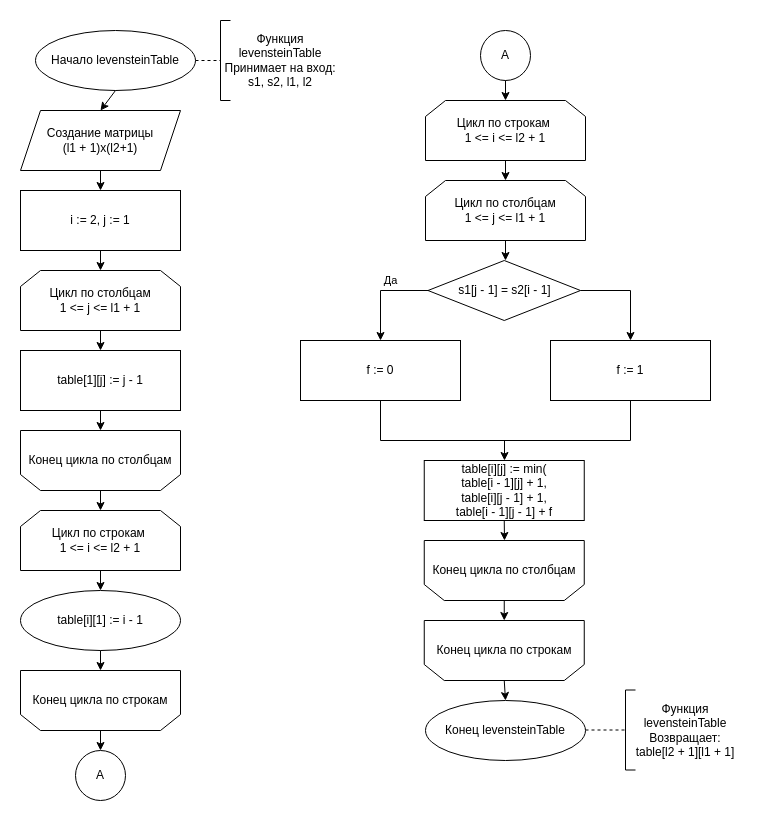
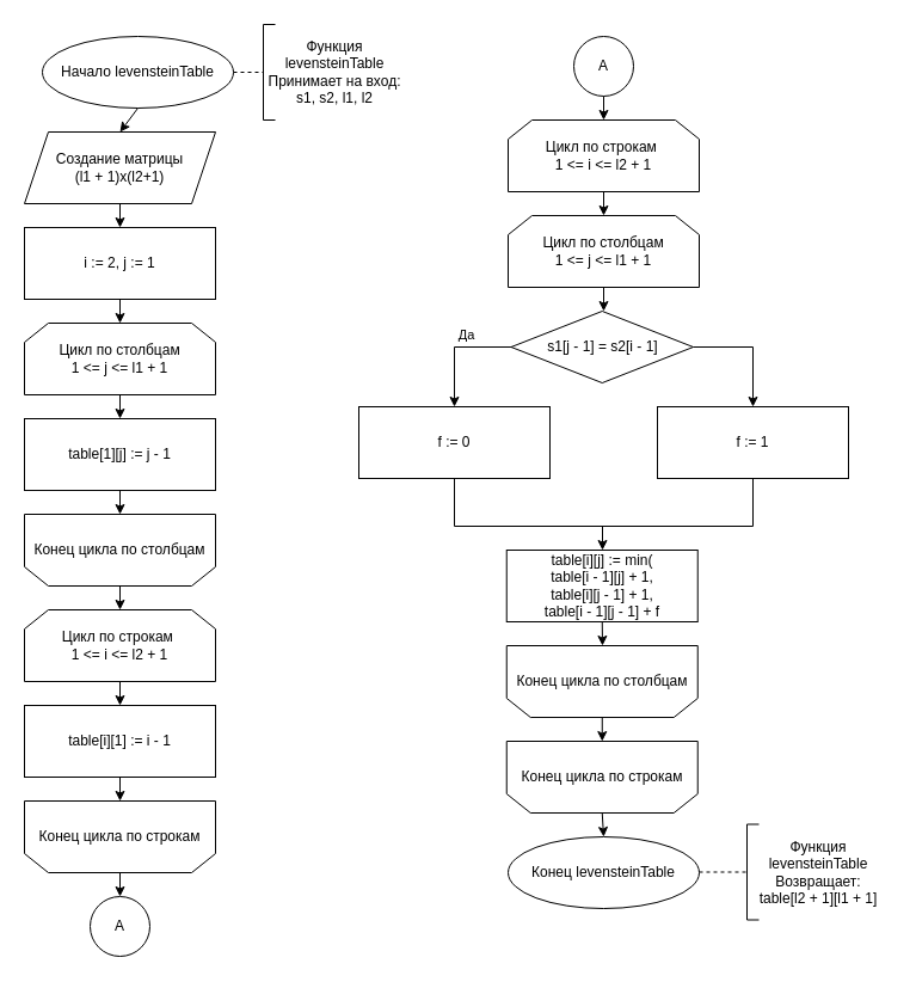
- <mxCell id="20" value="table[i][1] := i - 1" style="ellipse;whiteSpace=wrap;html=1;" vertex="1" parent="1"><mxGeometry x="20" y="590" width="160" height="60" as="geometry" /></mxCell>
+ <mxCell id="20" value="table[i][1] := i - 1" style="rounded=0;whiteSpace=wrap;html=1;" vertex="1" parent="1"><mxGeometry x="20" y="590" width="160" height="60" as="geometry" /></mxCell>
